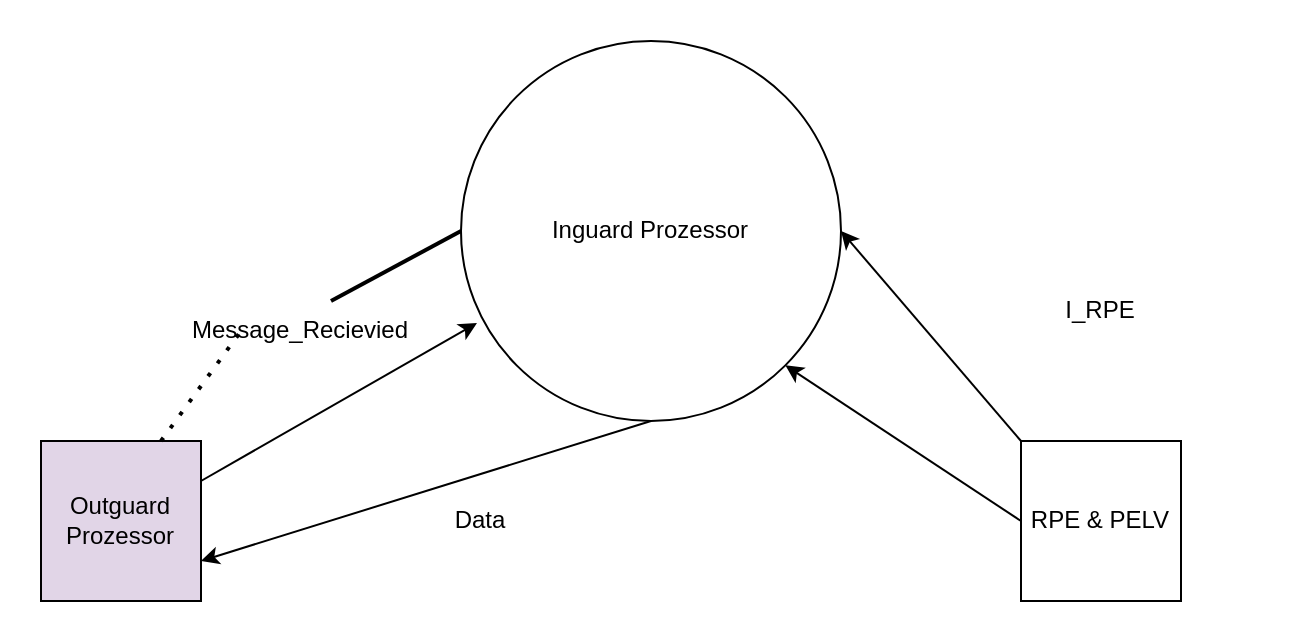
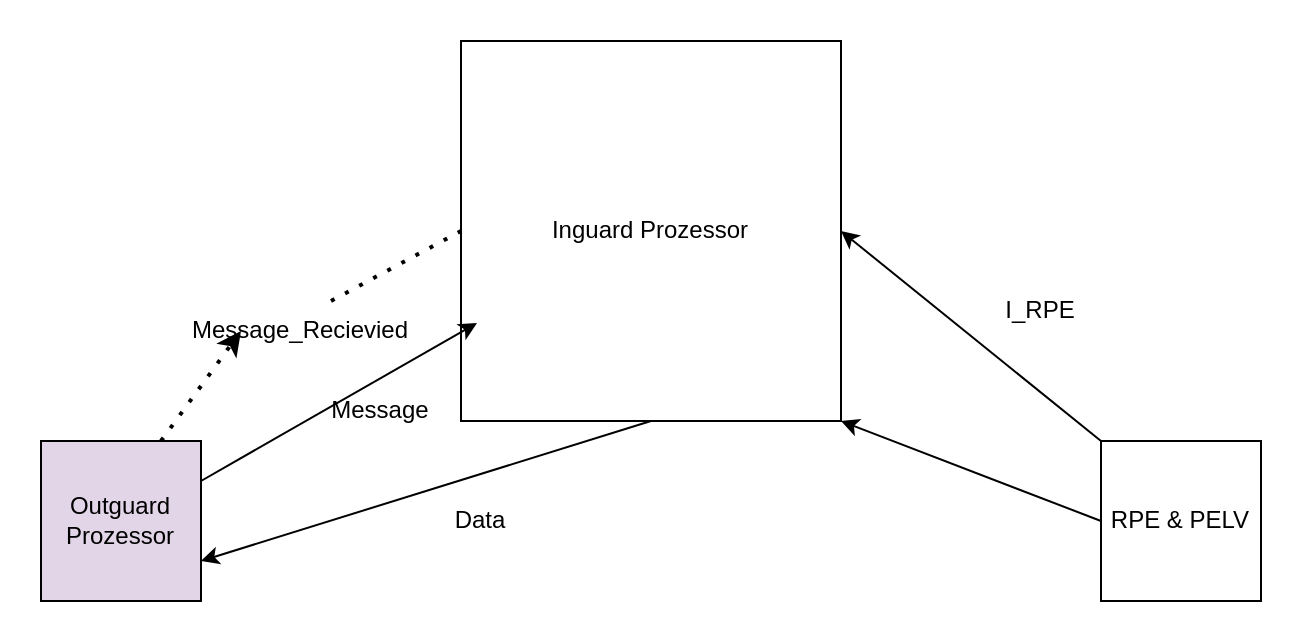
- <mxCell id="2" value="Inguard Prozessor" style="ellipse;whiteSpace=wrap;html=1;aspect=fixed;" vertex="1" parent="1"><mxGeometry x="230" y="20" width="190" height="190" as="geometry" /></mxCell>
+ <mxCell id="2" value="Inguard Prozessor" style="whiteSpace=wrap;html=1;aspect=fixed;rounded=0;" vertex="1" parent="1"><mxGeometry x="230" y="20" width="190" height="190" as="geometry" /></mxCell>
- <mxCell id="4" value="" style="endArrow=none;dashed=0;html=1;dashPattern=1 3;strokeWidth=2;rounded=0;exitX=0.75;exitY=0;exitDx=0;exitDy=0;entryX=0;entryY=0.5;entryDx=0;entryDy=0;startArrow=none;" edge="1" parent="1" source="5" target="2"><mxGeometry width="50" height="50" relative="1" as="geometry"><mxPoint x="260" y="150" as="sourcePoint" /><mxPoint x="310" y="100" as="targetPoint" /></mxGeometry></mxCell>
+ <mxCell id="4" value="" style="endArrow=none;dashed=1;html=1;dashPattern=1 3;strokeWidth=2;rounded=0;exitX=0.75;exitY=0;exitDx=0;exitDy=0;entryX=0;entryY=0.5;entryDx=0;entryDy=0;startArrow=none;" edge="1" parent="1" source="5" target="2"><mxGeometry width="50" height="50" relative="1" as="geometry"><mxPoint x="260" y="150" as="sourcePoint" /><mxPoint x="310" y="100" as="targetPoint" /></mxGeometry></mxCell>
- <mxCell id="9" value="I_RPE" style="text;html=1;strokeColor=none;fillColor=none;align=center;verticalAlign=middle;whiteSpace=wrap;rounded=0;" vertex="1" parent="1"><mxGeometry x="520" y="140" width="60" height="30" as="geometry" /></mxCell>
+ <mxCell id="9" value="I_RPE" style="text;html=1;strokeColor=none;fillColor=none;align=center;verticalAlign=middle;whiteSpace=wrap;rounded=0;" vertex="1" parent="1"><mxGeometry x="490" y="140" width="60" height="30" as="geometry" /></mxCell>
- <mxCell id="6" value="" style="endArrow=none;dashed=1;html=1;dashPattern=1 3;strokeWidth=2;rounded=0;exitX=0.75;exitY=0;exitDx=0;exitDy=0;entryX=0;entryY=0.5;entryDx=0;entryDy=0;" edge="1" parent="1" source="3" target="5"><mxGeometry width="50" height="50" relative="1" as="geometry"><mxPoint x="80" y="220" as="sourcePoint" /><mxPoint x="230" y="115" as="targetPoint" /></mxGeometry></mxCell>
+ <mxCell id="6" value="" style="endArrow=classic;dashed=1;html=1;dashPattern=1 3;strokeWidth=2;rounded=0;exitX=0.75;exitY=0;exitDx=0;exitDy=0;entryX=0;entryY=0.5;entryDx=0;entryDy=0;" edge="1" parent="1" source="3" target="5"><mxGeometry width="50" height="50" relative="1" as="geometry"><mxPoint x="80" y="220" as="sourcePoint" /><mxPoint x="230" y="115" as="targetPoint" /></mxGeometry></mxCell>
+ <mxCell id="12" value="Message" style="text;html=1;strokeColor=none;fillColor=none;align=center;verticalAlign=middle;whiteSpace=wrap;rounded=0;" vertex="1" parent="1"><mxGeometry x="160" y="190" width="60" height="30" as="geometry" /></mxCell>
- <mxCell id="7" value="RPE &amp;amp; PELV" style="whiteSpace=wrap;html=1;aspect=fixed;" vertex="1" parent="1"><mxGeometry x="510" y="220" width="80" height="80" as="geometry" /></mxCell>
+ <mxCell id="7" value="RPE &amp;amp; PELV" style="whiteSpace=wrap;html=1;aspect=fixed;" vertex="1" parent="1"><mxGeometry x="550" y="220" width="80" height="80" as="geometry" /></mxCell>
